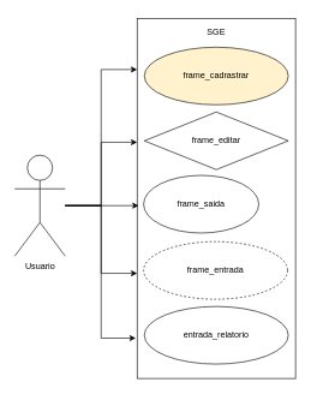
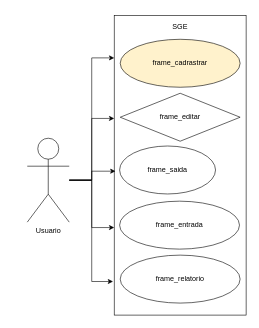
- <mxCell id="2" value="Usuario" style="shape=umlActor;verticalLabelPosition=bottom;verticalAlign=top;html=1;" vertex="1" parent="1"><mxGeometry x="20" y="215" width="70" height="140" as="geometry" /></mxCell>
+ <mxCell id="2" value="Usuario" style="shape=umlActor;verticalLabelPosition=bottom;verticalAlign=top;html=1;" vertex="1" parent="1"><mxGeometry x="45" y="230" width="70" height="140" as="geometry" /></mxCell>
- <mxCell id="8" value="frame_entrada" style="ellipse;whiteSpace=wrap;html=1;dashed=1;" vertex="1" parent="1"><mxGeometry x="199" y="335" width="200" height="80" as="geometry" /></mxCell>
+ <mxCell id="8" value="frame_entrada" style="ellipse;whiteSpace=wrap;html=1;" vertex="1" parent="1"><mxGeometry x="199" y="335" width="200" height="80" as="geometry" /></mxCell>
- <mxCell id="9" value="entrada_relatorio" style="ellipse;whiteSpace=wrap;html=1;" vertex="1" parent="1"><mxGeometry x="200" y="425" width="200" height="80" as="geometry" /></mxCell>
+ <mxCell id="9" value="frame_relatorio" style="ellipse;whiteSpace=wrap;html=1;" vertex="1" parent="1"><mxGeometry x="200" y="425" width="200" height="80" as="geometry" /></mxCell>
